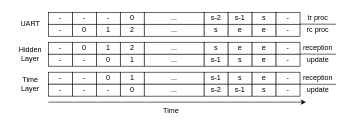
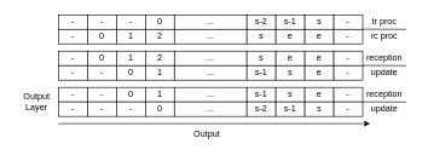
- <mxCell id="4" value="UART" style="text;html=1;align=center;verticalAlign=middle;whiteSpace=wrap;rounded=0;" vertex="1" parent="1"><mxGeometry x="20" y="25" width="60" height="30" as="geometry" /></mxCell>
- <mxCell id="7" value="Hidden Layer" style="text;html=1;align=center;verticalAlign=middle;whiteSpace=wrap;rounded=0;" vertex="1" parent="1"><mxGeometry x="20" y="75" width="60" height="30" as="geometry" /></mxCell>
- <mxCell id="10" value="&lt;div&gt;Time&lt;/div&gt;&lt;div&gt;Layer&lt;/div&gt;" style="text;html=1;align=center;verticalAlign=middle;whiteSpace=wrap;rounded=0;" vertex="1" parent="1"><mxGeometry x="20" y="125" width="60" height="30" as="geometry" /></mxCell>
+ <mxCell id="10" value="&lt;div&gt;Output&lt;/div&gt;&lt;div&gt;Layer&lt;/div&gt;" style="text;html=1;align=center;verticalAlign=middle;whiteSpace=wrap;rounded=0;" vertex="1" parent="1"><mxGeometry x="20" y="125" width="60" height="30" as="geometry" /></mxCell>
- <mxCell id="69" value="Time" style="text;html=1;align=center;verticalAlign=middle;whiteSpace=wrap;rounded=0;" vertex="1" parent="1"><mxGeometry x="255" y="170" width="60" height="30" as="geometry" /></mxCell>
+ <mxCell id="69" value="Output" style="text;html=1;align=center;verticalAlign=middle;whiteSpace=wrap;rounded=0;" vertex="1" parent="1"><mxGeometry x="255" y="170" width="60" height="30" as="geometry" /></mxCell>
